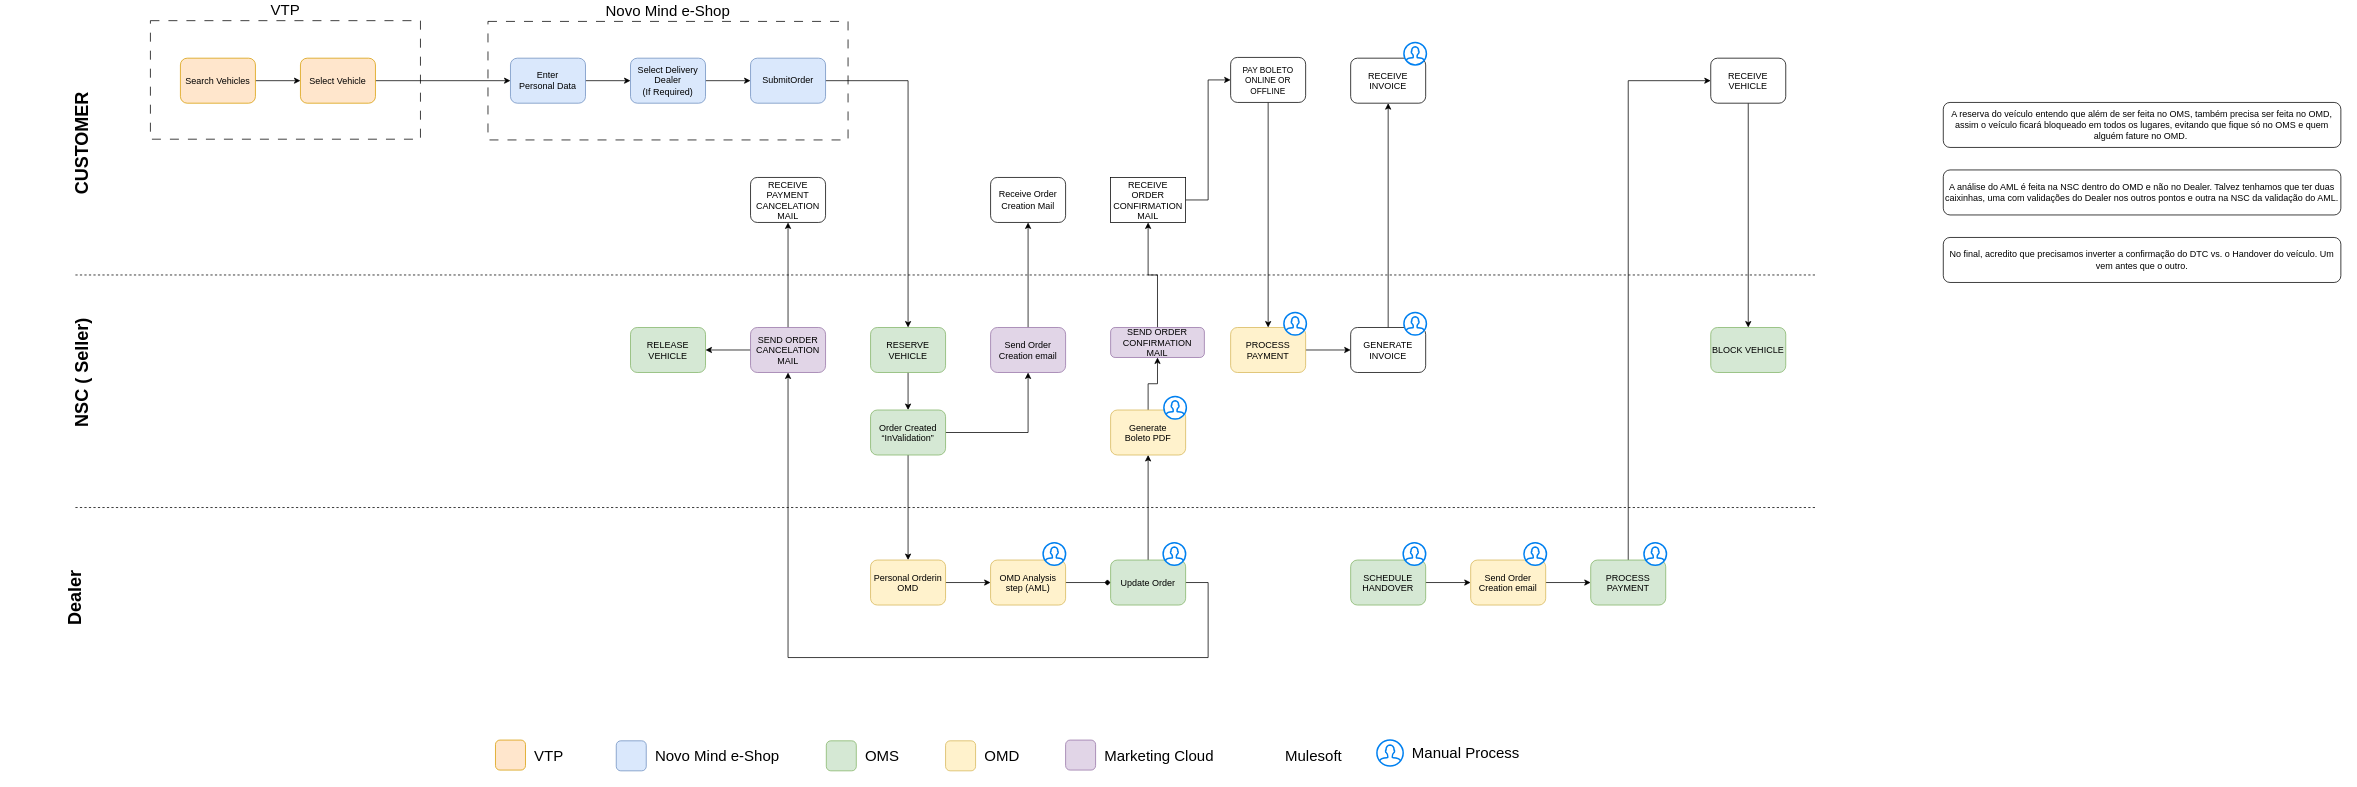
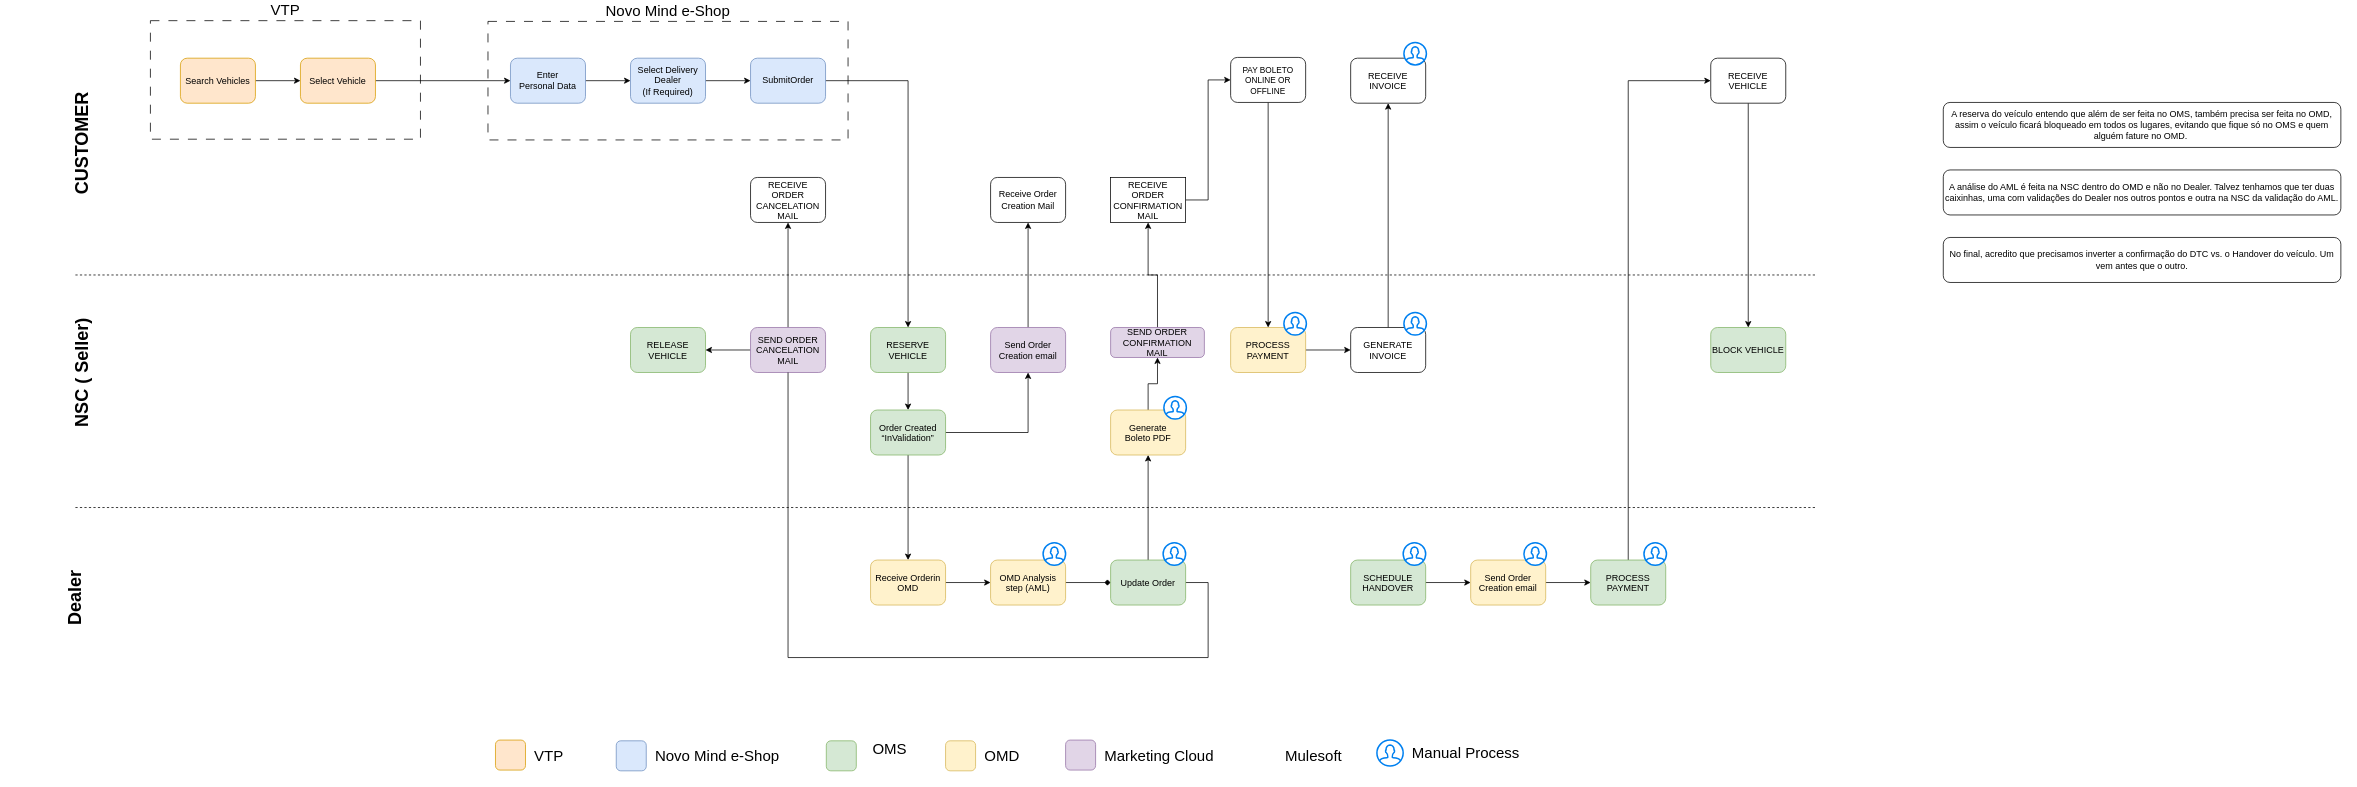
- <mxCell id="20" value="&lt;p style=&quot;margin: 0px; font-variant-numeric: normal; font-variant-east-asian: normal; font-variant-alternates: normal; font-kerning: auto; font-optical-sizing: auto; font-feature-settings: normal; font-variation-settings: normal; font-variant-position: normal; font-stretch: normal; line-height: normal;&quot; class=&quot;p1&quot;&gt;&lt;font style=&quot;font-size: 12px;&quot;&gt;RECEIVE PAYMENT CANCELATION MAIL&lt;/font&gt;&lt;/p&gt;" style="rounded=1;whiteSpace=wrap;html=1;align=center;" parent="1" vertex="1"><mxGeometry x="1000" y="229" width="100" height="60" as="geometry" /></mxCell>
+ <mxCell id="20" value="&lt;p style=&quot;margin: 0px; font-variant-numeric: normal; font-variant-east-asian: normal; font-variant-alternates: normal; font-kerning: auto; font-optical-sizing: auto; font-feature-settings: normal; font-variation-settings: normal; font-variant-position: normal; font-stretch: normal; line-height: normal;&quot; class=&quot;p1&quot;&gt;&lt;font style=&quot;font-size: 12px;&quot;&gt;RECEIVE ORDER CANCELATION MAIL&lt;/font&gt;&lt;/p&gt;" style="rounded=1;whiteSpace=wrap;html=1;align=center;" parent="1" vertex="1"><mxGeometry x="1000" y="229" width="100" height="60" as="geometry" /></mxCell>
- <mxCell id="52" style="edgeStyle=orthogonalEdgeStyle;rounded=0;orthogonalLoop=1;jettySize=auto;html=1;entryX=0.5;entryY=1;entryDx=0;entryDy=0;" parent="1" source="53" target="28" edge="1"><mxGeometry relative="1" as="geometry"><mxPoint x="1530" y="879" as="targetPoint" /><Array as="points"><mxPoint x="1610" y="769" /><mxPoint x="1610" y="869" /><mxPoint x="1050" y="869" /></Array></mxGeometry></mxCell>
+ <mxCell id="52" style="edgeStyle=orthogonalEdgeStyle;rounded=0;orthogonalLoop=1;jettySize=auto;html=1;entryX=0.5;entryY=1;entryDx=0;entryDy=0;endArrow=none;" parent="1" source="53" target="28" edge="1"><mxGeometry relative="1" as="geometry"><mxPoint x="1530" y="879" as="targetPoint" /><Array as="points"><mxPoint x="1610" y="769" /><mxPoint x="1610" y="869" /><mxPoint x="1050" y="869" /></Array></mxGeometry></mxCell>
- <mxCell id="48" value="&lt;p style=&quot;margin: 0px; font-variant-numeric: normal; font-variant-east-asian: normal; font-variant-alternates: normal; font-kerning: auto; font-optical-sizing: auto; font-feature-settings: normal; font-variation-settings: normal; font-variant-position: normal; font-stretch: normal; line-height: normal;&quot; class=&quot;p1&quot;&gt;&lt;font style=&quot;font-size: 12px;&quot;&gt;Personal Orderin OMD&lt;/font&gt;&lt;/p&gt;" style="rounded=1;whiteSpace=wrap;html=1;align=center;fillColor=#fff2cc;strokeColor=#d6b656;" parent="1" vertex="1"><mxGeometry x="1160" y="739" width="100" height="60" as="geometry" /></mxCell>
+ <mxCell id="48" value="&lt;p style=&quot;margin: 0px; font-variant-numeric: normal; font-variant-east-asian: normal; font-variant-alternates: normal; font-kerning: auto; font-optical-sizing: auto; font-feature-settings: normal; font-variation-settings: normal; font-variant-position: normal; font-stretch: normal; line-height: normal;&quot; class=&quot;p1&quot;&gt;&lt;font style=&quot;font-size: 12px;&quot;&gt;Receive Orderin OMD&lt;/font&gt;&lt;/p&gt;" style="rounded=1;whiteSpace=wrap;html=1;align=center;fillColor=#fff2cc;strokeColor=#d6b656;" parent="1" vertex="1"><mxGeometry x="1160" y="739" width="100" height="60" as="geometry" /></mxCell>
- <mxCell id="68" value="OMS" style="text;align=left;verticalAlign=middle;resizable=0;points=[];autosize=1;strokeColor=none;fillColor=none;fontSize=20;html=1;" parent="1" vertex="1"><mxGeometry x="1151" y="980" width="70" height="40" as="geometry" /></mxCell>
+ <mxCell id="68" value="OMS" style="text;align=left;verticalAlign=middle;resizable=0;points=[];autosize=1;strokeColor=none;fillColor=none;fontSize=20;html=1;" parent="1" vertex="1"><mxGeometry x="1161" y="970" width="70" height="40" as="geometry" /></mxCell>
